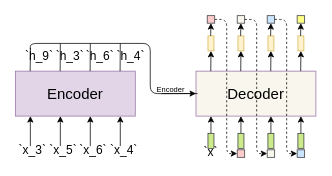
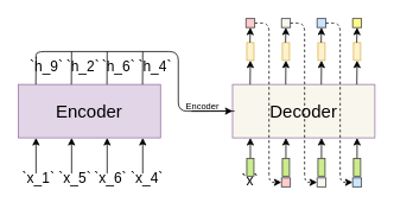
- <mxCell id="16" value="`h_3`" style="text;html=1;strokeColor=none;fillColor=none;align=center;verticalAlign=middle;whiteSpace=wrap;rounded=0;fontSize=16;fontColor=#000000;" parent="1" vertex="1"><mxGeometry x="78" y="64" width="30" height="20" as="geometry" /></mxCell>
+ <mxCell id="16" value="`h_2`" style="text;html=1;strokeColor=none;fillColor=none;align=center;verticalAlign=middle;whiteSpace=wrap;rounded=0;fontSize=16;fontColor=#000000;" parent="1" vertex="1"><mxGeometry x="78" y="64" width="30" height="20" as="geometry" /></mxCell>
- <mxCell id="11" value="`x_3`" style="text;html=1;strokeColor=none;fillColor=none;align=center;verticalAlign=middle;whiteSpace=wrap;rounded=0;fontSize=16;fontColor=#000000;" parent="1" vertex="1"><mxGeometry x="28" y="189" width="30" height="20" as="geometry" /></mxCell>
+ <mxCell id="11" value="`x_1`" style="text;html=1;strokeColor=none;fillColor=none;align=center;verticalAlign=middle;whiteSpace=wrap;rounded=0;fontSize=16;fontColor=#000000;" parent="1" vertex="1"><mxGeometry x="28" y="189" width="30" height="20" as="geometry" /></mxCell>
